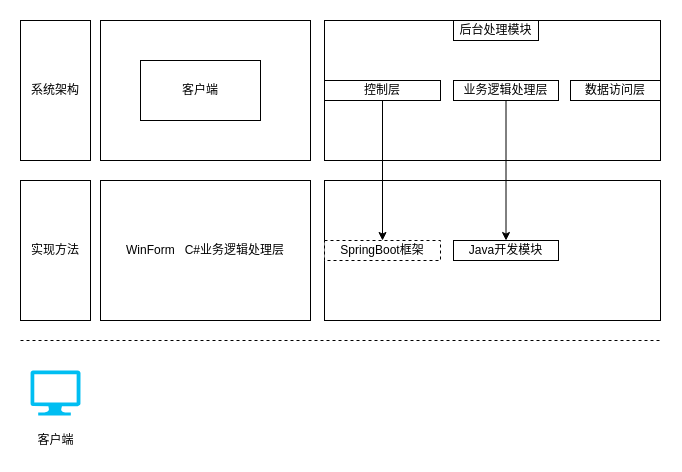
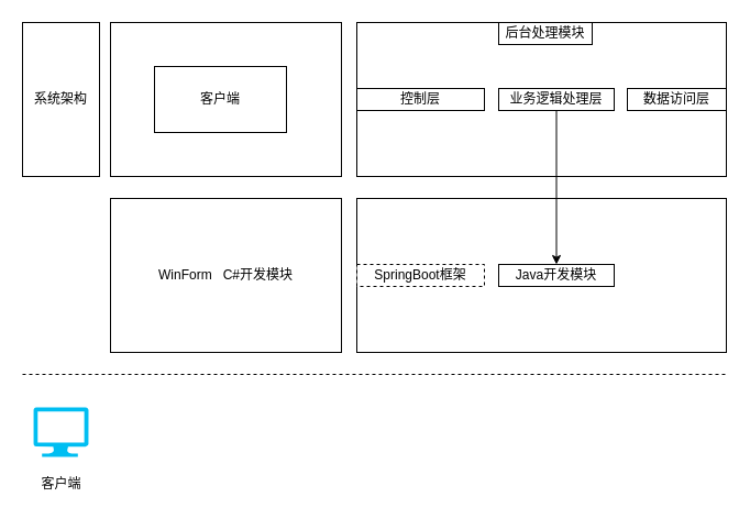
- <mxCell id="16" value="" style="edgeStyle=orthogonalEdgeStyle;rounded=0;orthogonalLoop=1;jettySize=auto;html=1;entryX=0.5;entryY=0;entryDx=0;entryDy=0;" edge="1" parent="1" source="8" target="13"><mxGeometry relative="1" as="geometry" /></mxCell>
- <mxCell id="11" value="实现方法" style="rounded=0;whiteSpace=wrap;html=1;" vertex="1" parent="1"><mxGeometry x="20" y="180" width="70" height="140" as="geometry" /></mxCell>
- <mxCell id="5" value="WinForm&amp;nbsp; &amp;nbsp;C#业务逻辑处理层" style="rounded=0;whiteSpace=wrap;html=1;" vertex="1" parent="1"><mxGeometry x="100" y="180" width="210" height="140" as="geometry" /></mxCell>
+ <mxCell id="5" value="WinForm&amp;nbsp; &amp;nbsp;C#开发模块" style="rounded=0;whiteSpace=wrap;html=1;" vertex="1" parent="1"><mxGeometry x="100" y="180" width="210" height="140" as="geometry" /></mxCell>
